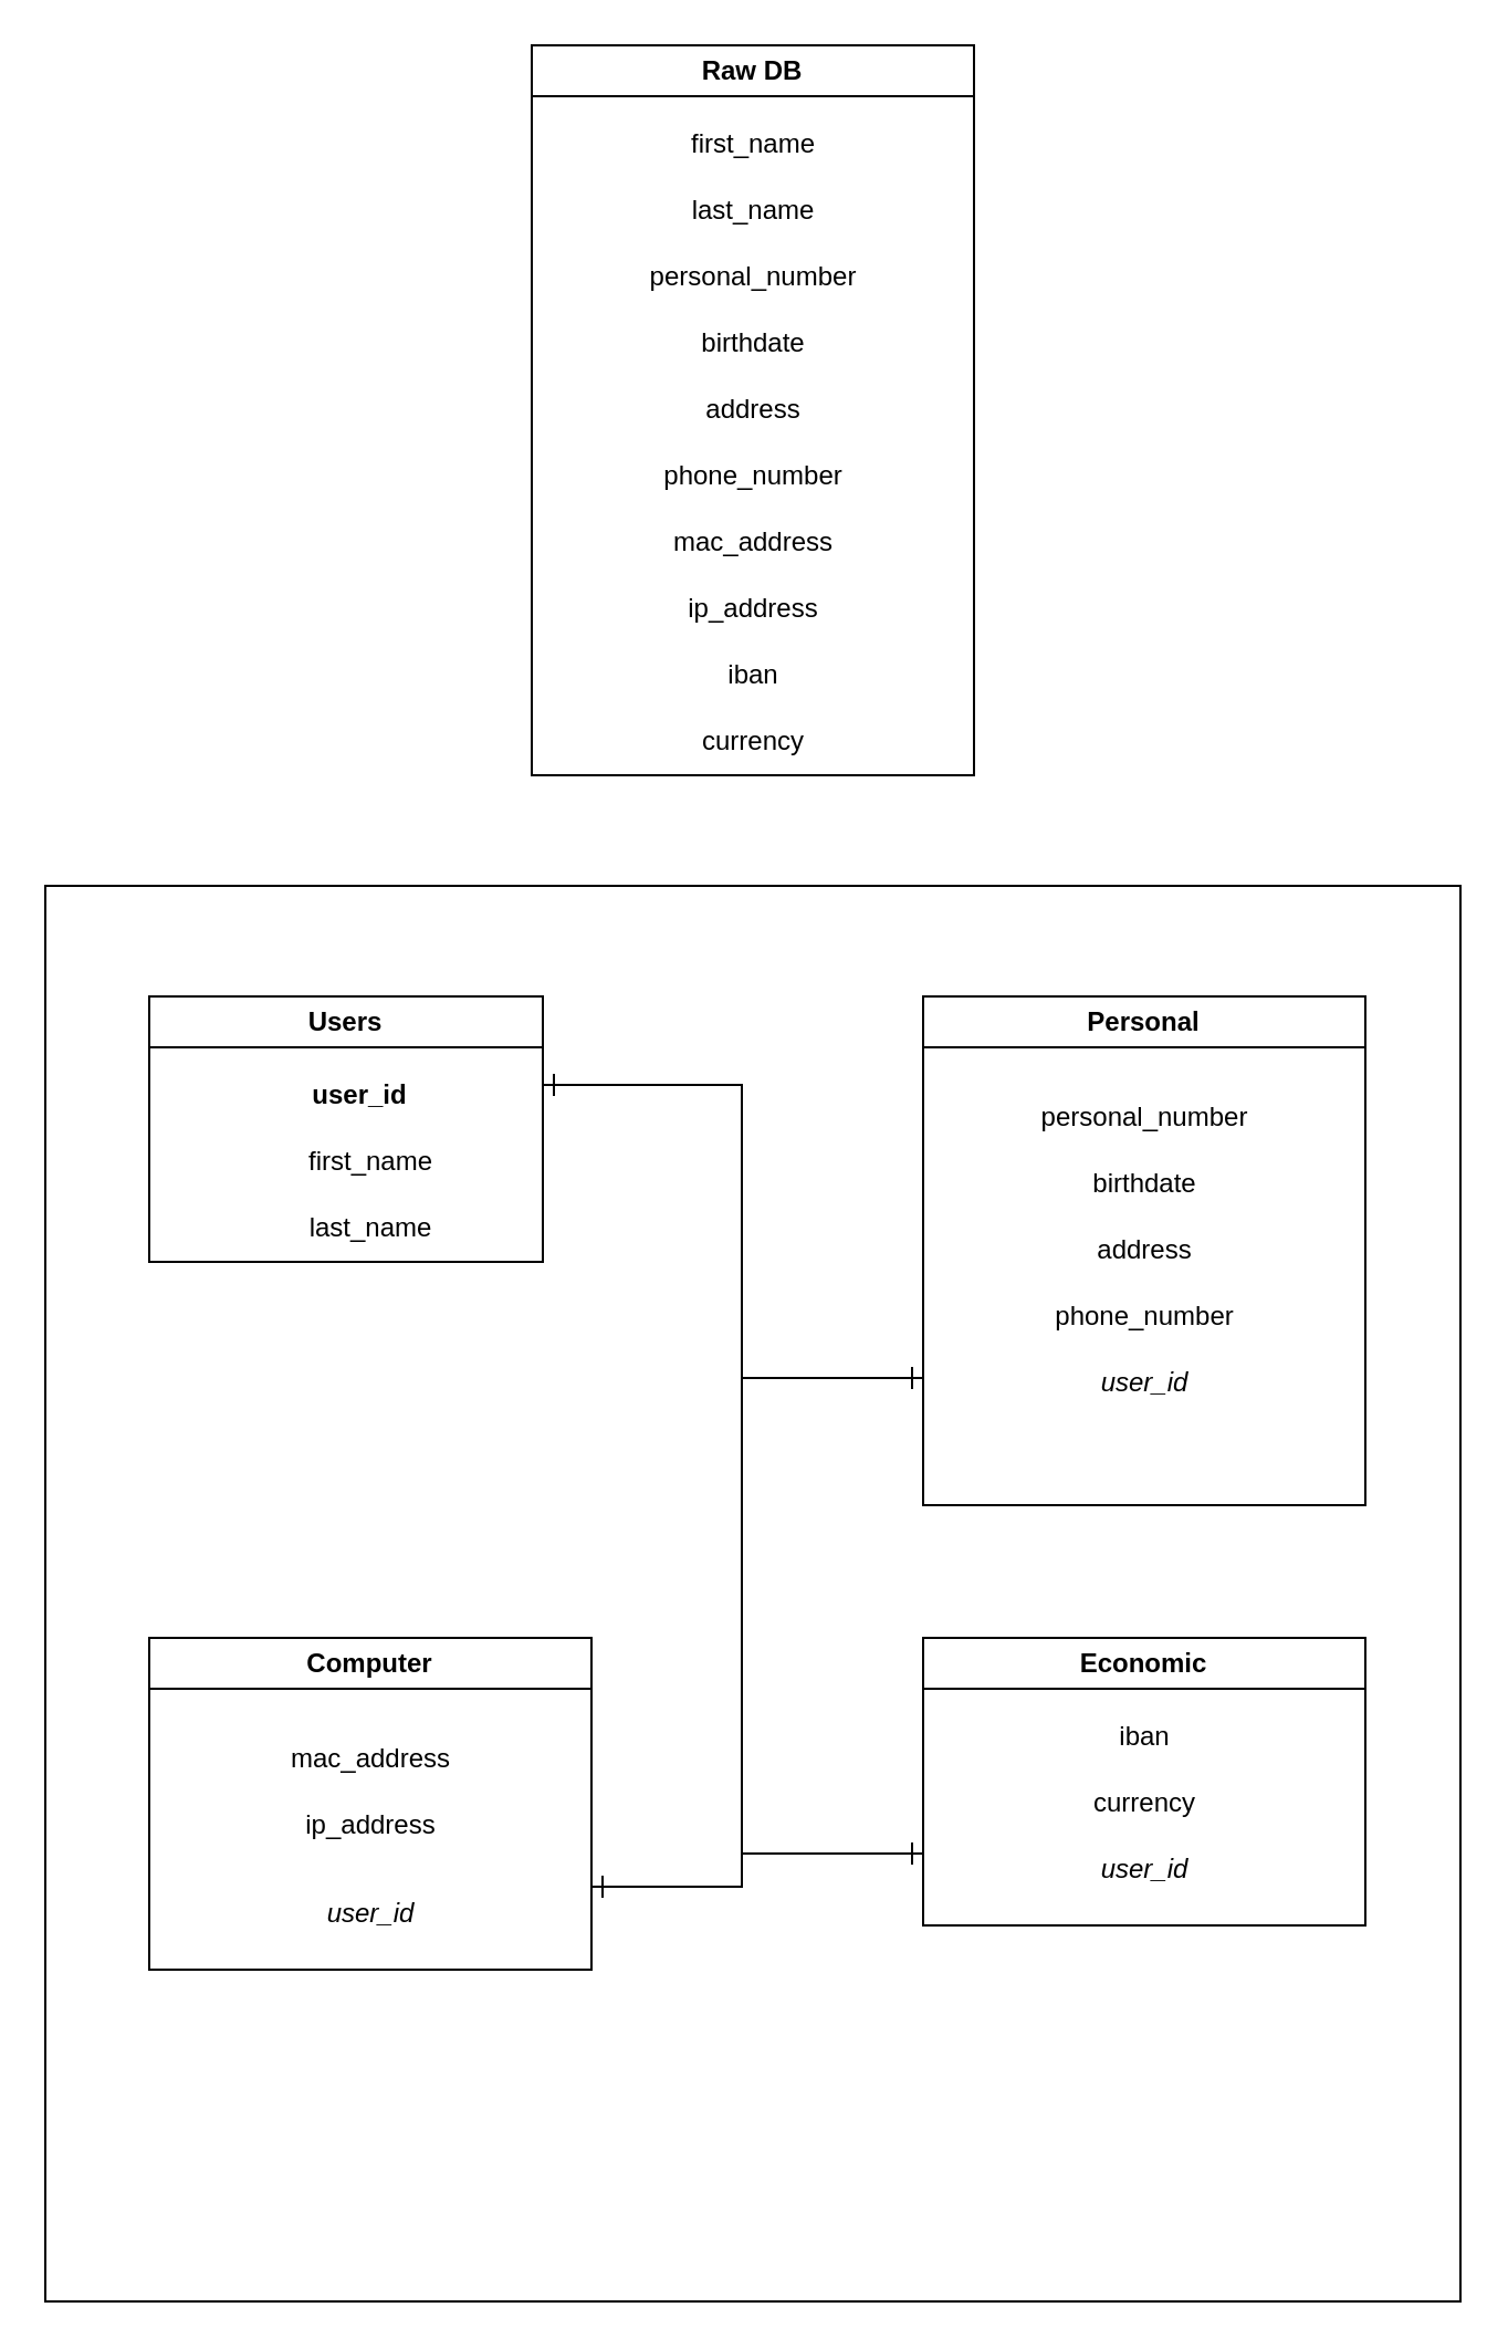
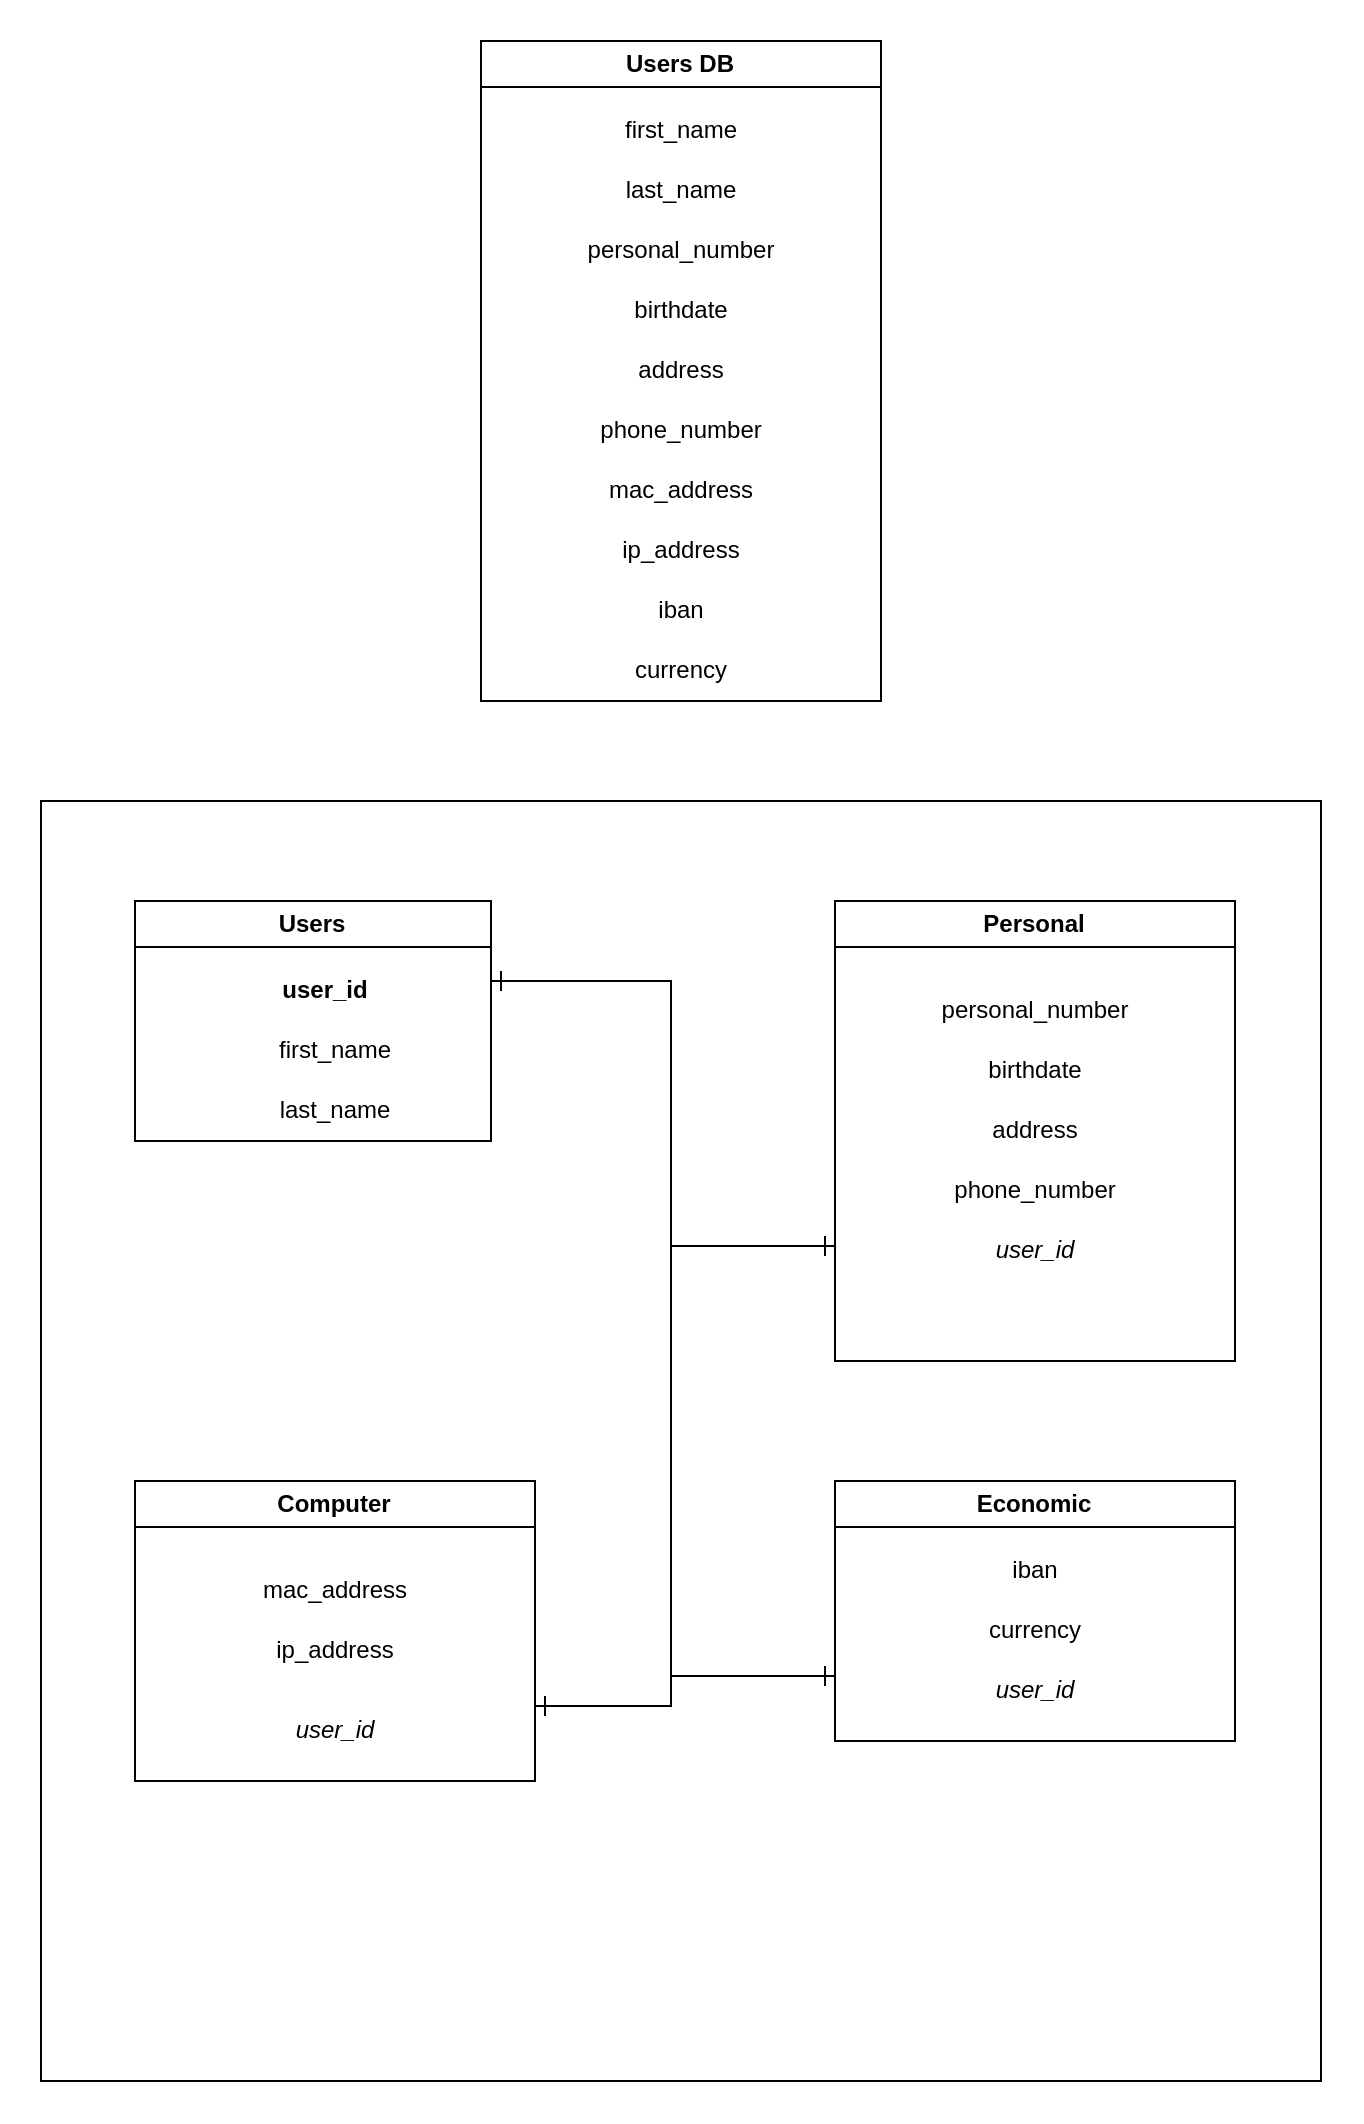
- <mxCell id="2" value="Raw DB" style="swimlane;whiteSpace=wrap;html=1;" parent="1" vertex="1"><mxGeometry x="240" y="20" width="200" height="330" as="geometry"><mxRectangle x="40" y="50" width="140" height="30" as="alternateBounds" /></mxGeometry></mxCell>
+ <mxCell id="2" value="Users DB" style="swimlane;whiteSpace=wrap;html=1;" parent="1" vertex="1"><mxGeometry x="240" y="20" width="200" height="330" as="geometry"><mxRectangle x="40" y="50" width="140" height="30" as="alternateBounds" /></mxGeometry></mxCell>
